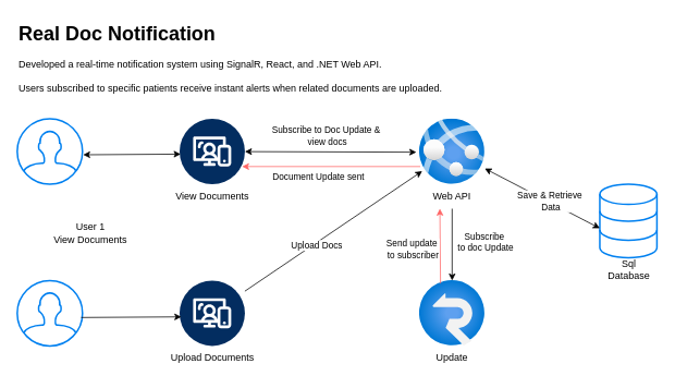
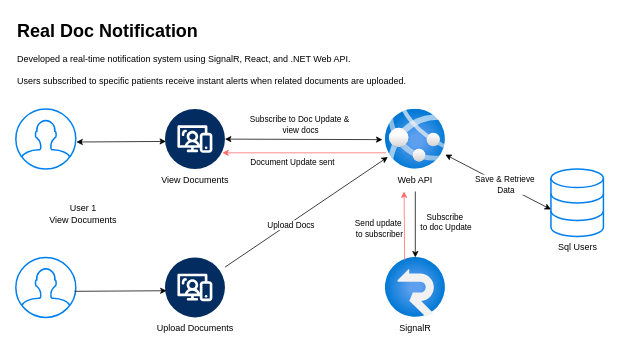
- <mxCell id="14" value="Sql Database" style="text;html=1;align=center;verticalAlign=middle;whiteSpace=wrap;rounded=0;" vertex="1" parent="1"><mxGeometry x="740" y="315" width="60" height="30" as="geometry" /></mxCell>
+ <mxCell id="14" value="Sql Users" style="text;html=1;align=center;verticalAlign=middle;whiteSpace=wrap;rounded=0;" vertex="1" parent="1"><mxGeometry x="740" y="315" width="60" height="30" as="geometry" /></mxCell>
- <mxCell id="11" value="Update" style="text;html=1;align=center;verticalAlign=middle;whiteSpace=wrap;rounded=0;" vertex="1" parent="1"><mxGeometry x="523" y="423" width="60" height="30" as="geometry" /></mxCell>
+ <mxCell id="11" value="SignalR" style="text;html=1;align=center;verticalAlign=middle;whiteSpace=wrap;rounded=0;" vertex="1" parent="1"><mxGeometry x="523" y="423" width="60" height="30" as="geometry" /></mxCell>
